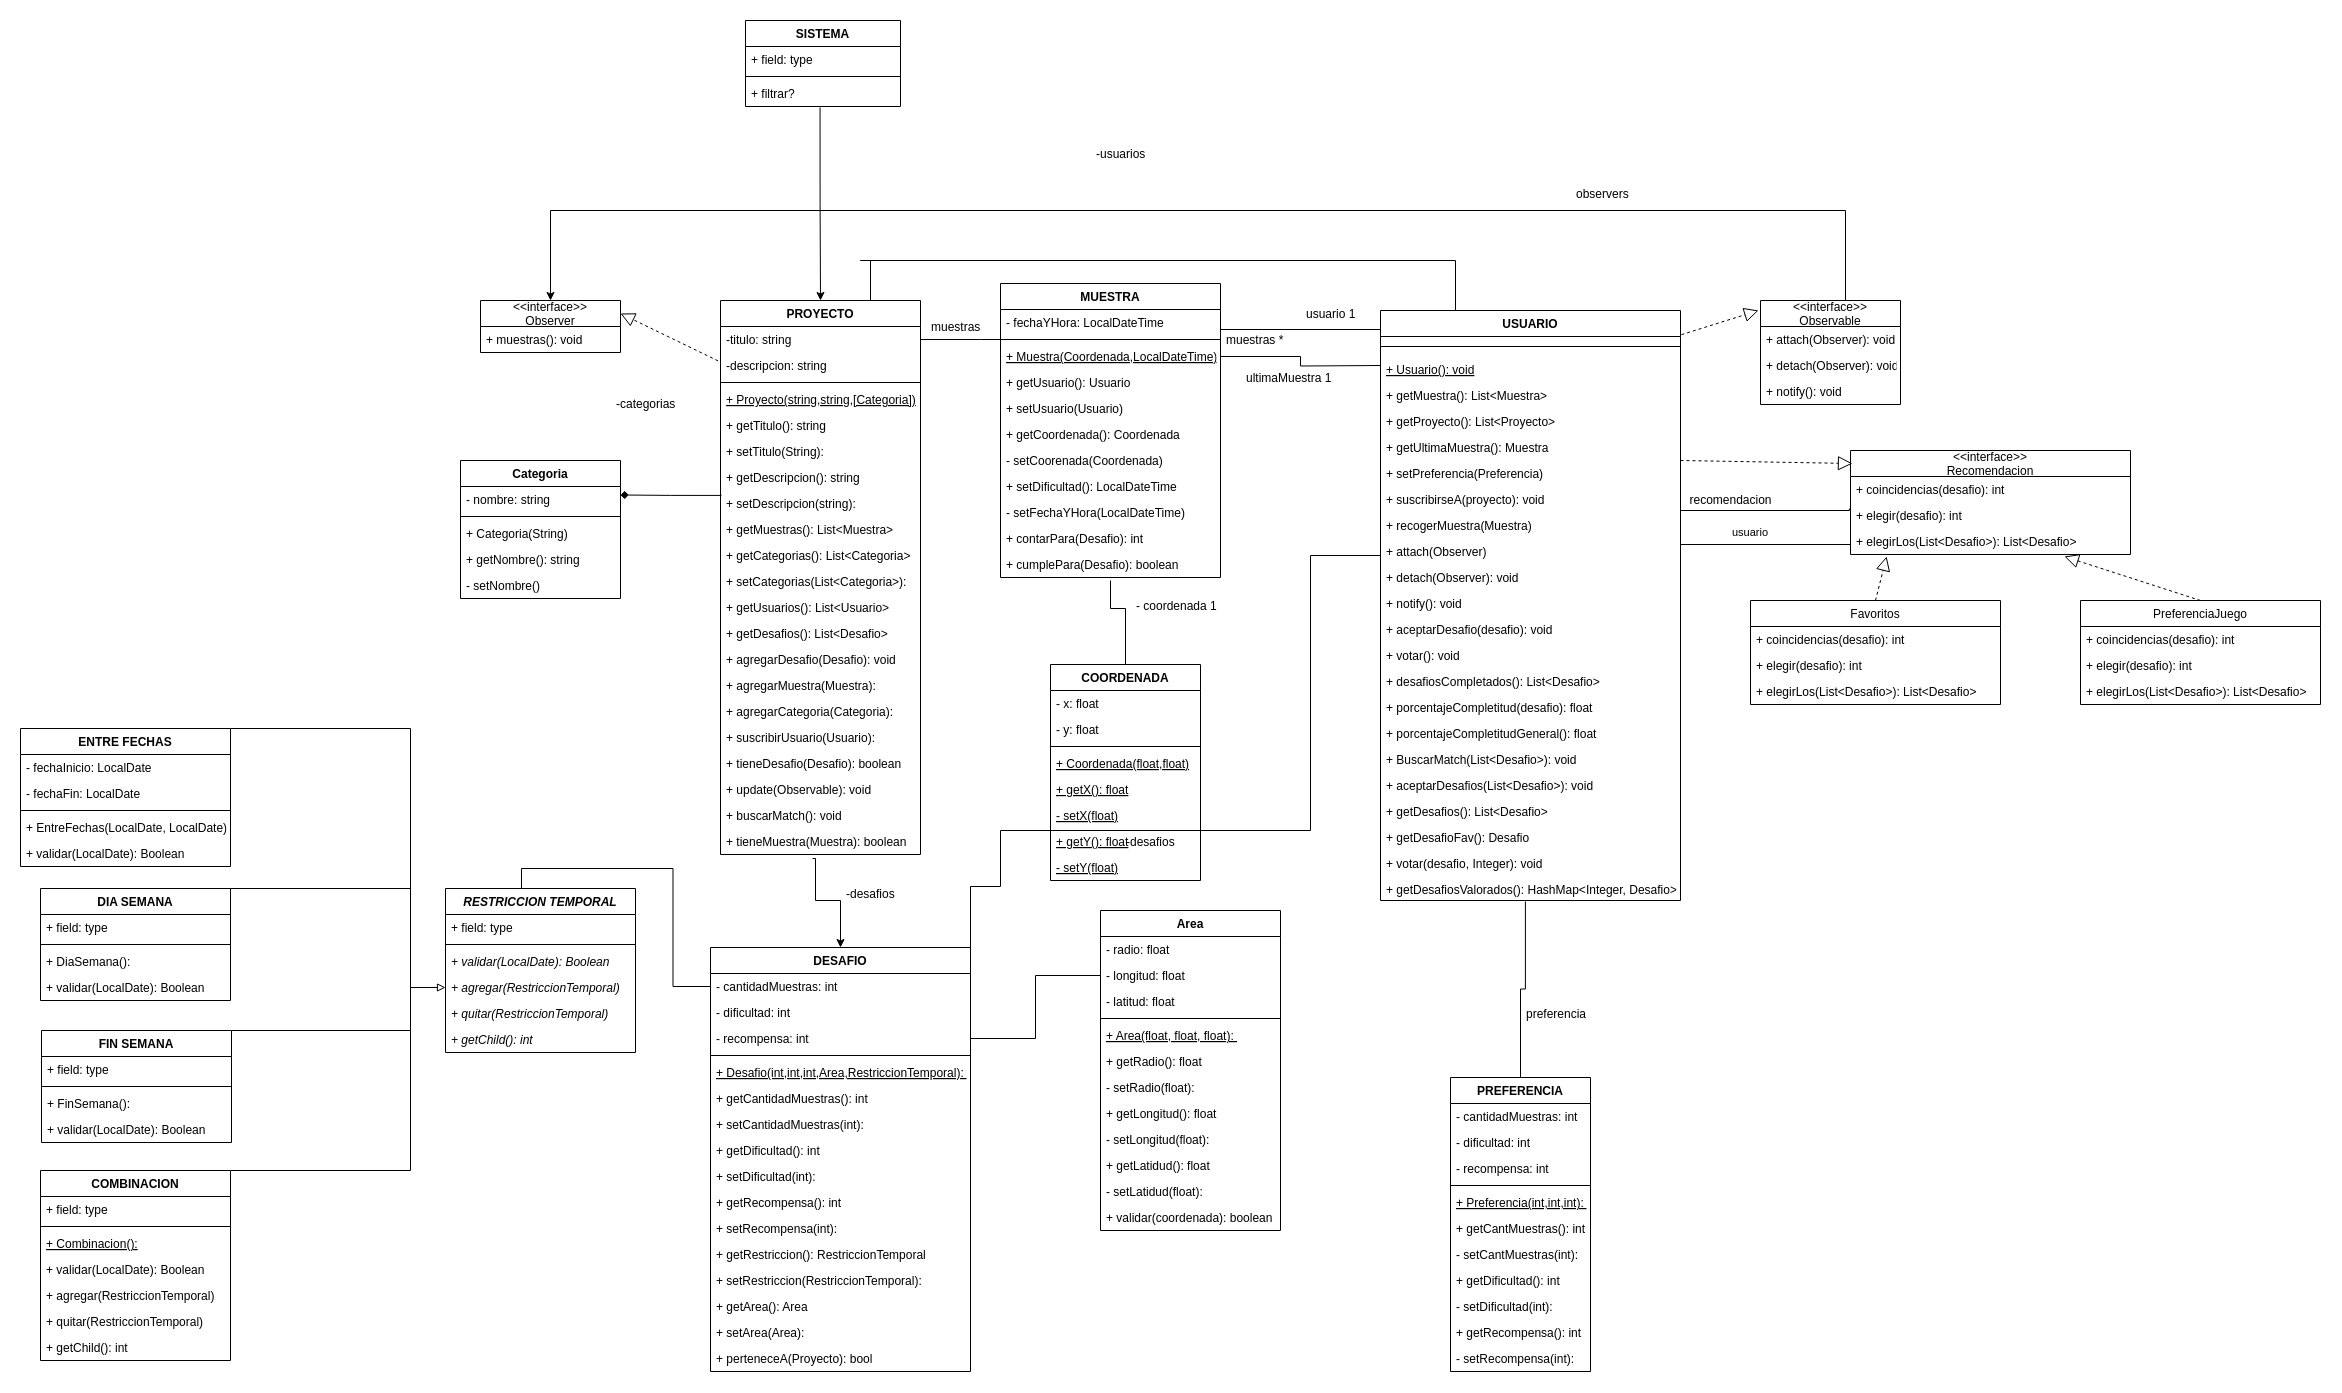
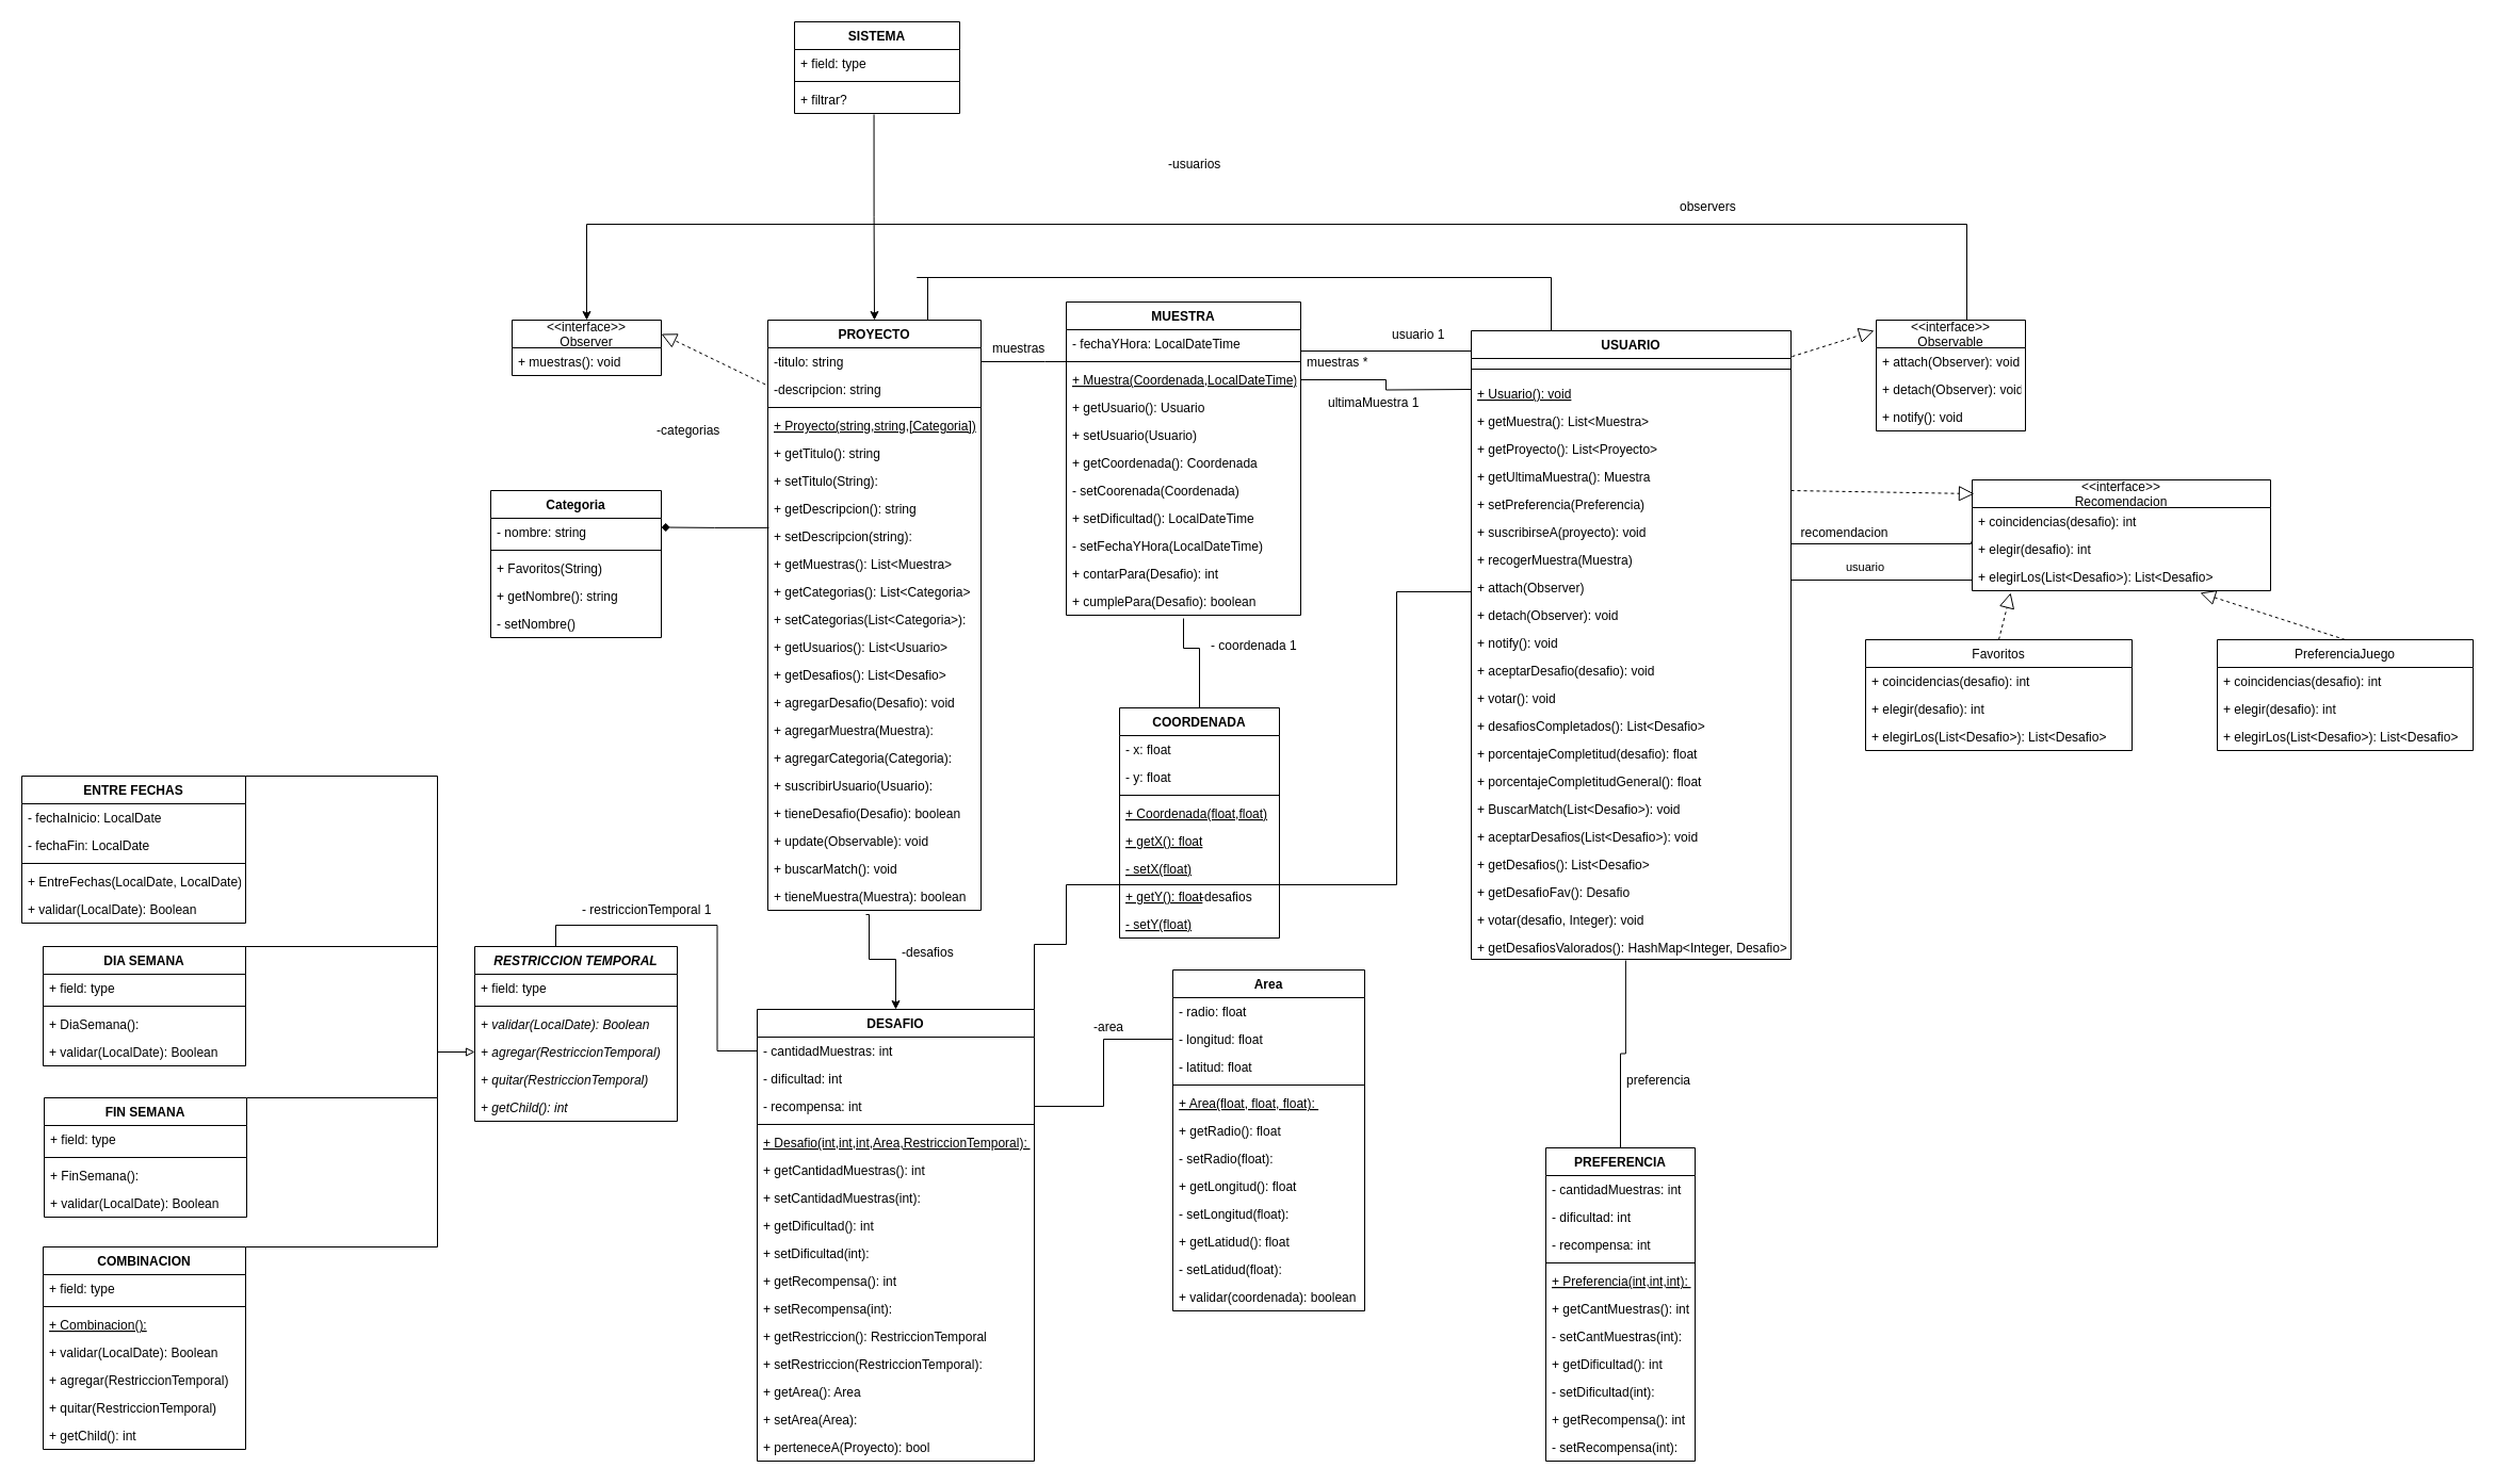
- <mxCell id="138" value="+ Categoria(String)" style="text;strokeColor=none;fillColor=none;align=left;verticalAlign=top;spacingLeft=4;spacingRight=4;overflow=hidden;rotatable=0;points=[[0,0.5],[1,0.5]];portConstraint=eastwest;" parent="135" vertex="1"><mxGeometry y="60" width="160" height="26" as="geometry" /></mxCell>
+ <mxCell id="138" value="+ Favoritos(String)" style="text;strokeColor=none;fillColor=none;align=left;verticalAlign=top;spacingLeft=4;spacingRight=4;overflow=hidden;rotatable=0;points=[[0,0.5],[1,0.5]];portConstraint=eastwest;" parent="135" vertex="1"><mxGeometry y="60" width="160" height="26" as="geometry" /></mxCell>
+ <mxCell id="183" value="- restriccionTemporal 1&#10;" style="text;strokeColor=none;fillColor=none;align=left;verticalAlign=top;spacingLeft=4;spacingRight=4;overflow=hidden;rotatable=0;points=[[0,0.5],[1,0.5]];portConstraint=eastwest;" parent="1" vertex="1"><mxGeometry x="540" y="840" width="160" height="26" as="geometry" /></mxCell>
+ <mxCell id="122" value="-area" style="text;strokeColor=none;fillColor=none;align=left;verticalAlign=top;spacingLeft=4;spacingRight=4;overflow=hidden;rotatable=0;points=[[0,0.5],[1,0.5]];portConstraint=eastwest;" parent="1" vertex="1"><mxGeometry x="1020" y="950" width="40" height="26" as="geometry" /></mxCell>
